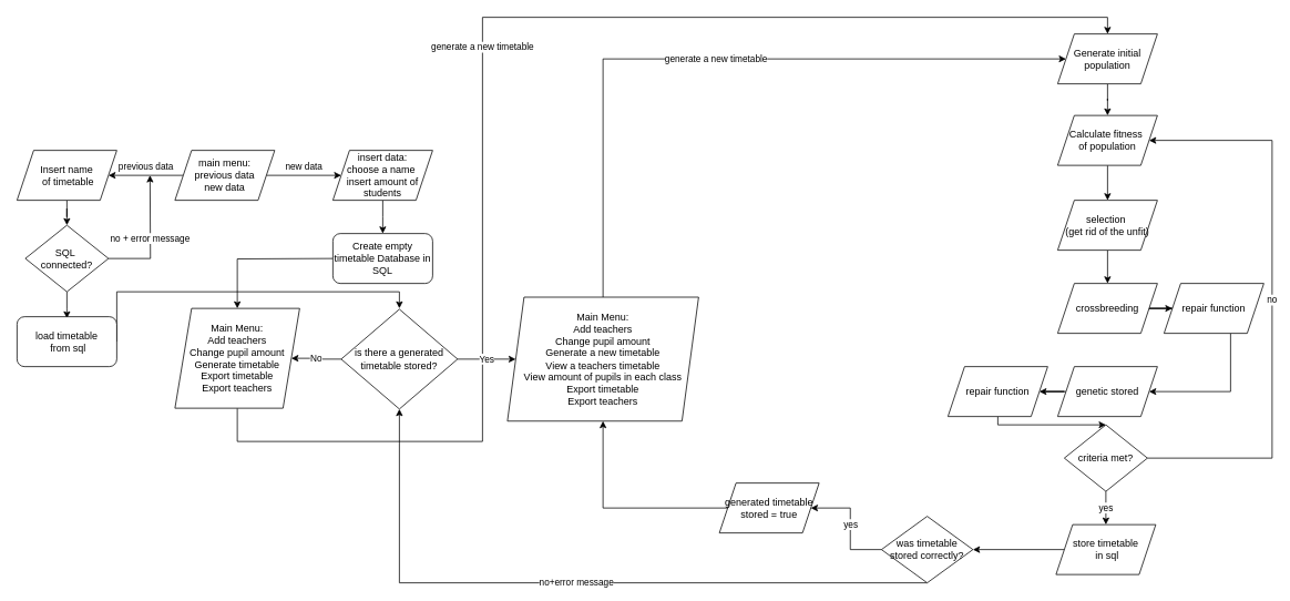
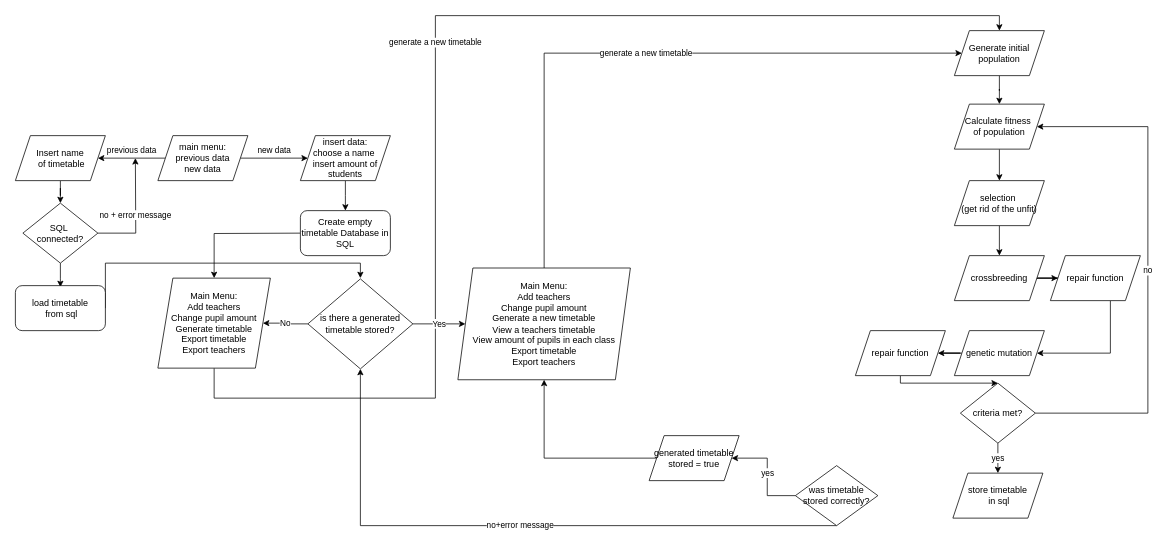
- <mxCell id="34" value="genetic stored" style="shape=parallelogram;perimeter=parallelogramPerimeter;whiteSpace=wrap;html=1;fixedSize=1;" parent="1" vertex="1"><mxGeometry x="1272" y="440" width="120" height="60" as="geometry" /></mxCell>
+ <mxCell id="34" value="genetic mutation" style="shape=parallelogram;perimeter=parallelogramPerimeter;whiteSpace=wrap;html=1;fixedSize=1;" parent="1" vertex="1"><mxGeometry x="1272" y="440" width="120" height="60" as="geometry" /></mxCell>
- <mxCell id="40" value="" style="edgeStyle=orthogonalEdgeStyle;rounded=0;orthogonalLoop=1;jettySize=auto;html=1;" edge="1" parent="1" source="41" target="44"><mxGeometry relative="1" as="geometry" /></mxCell>
